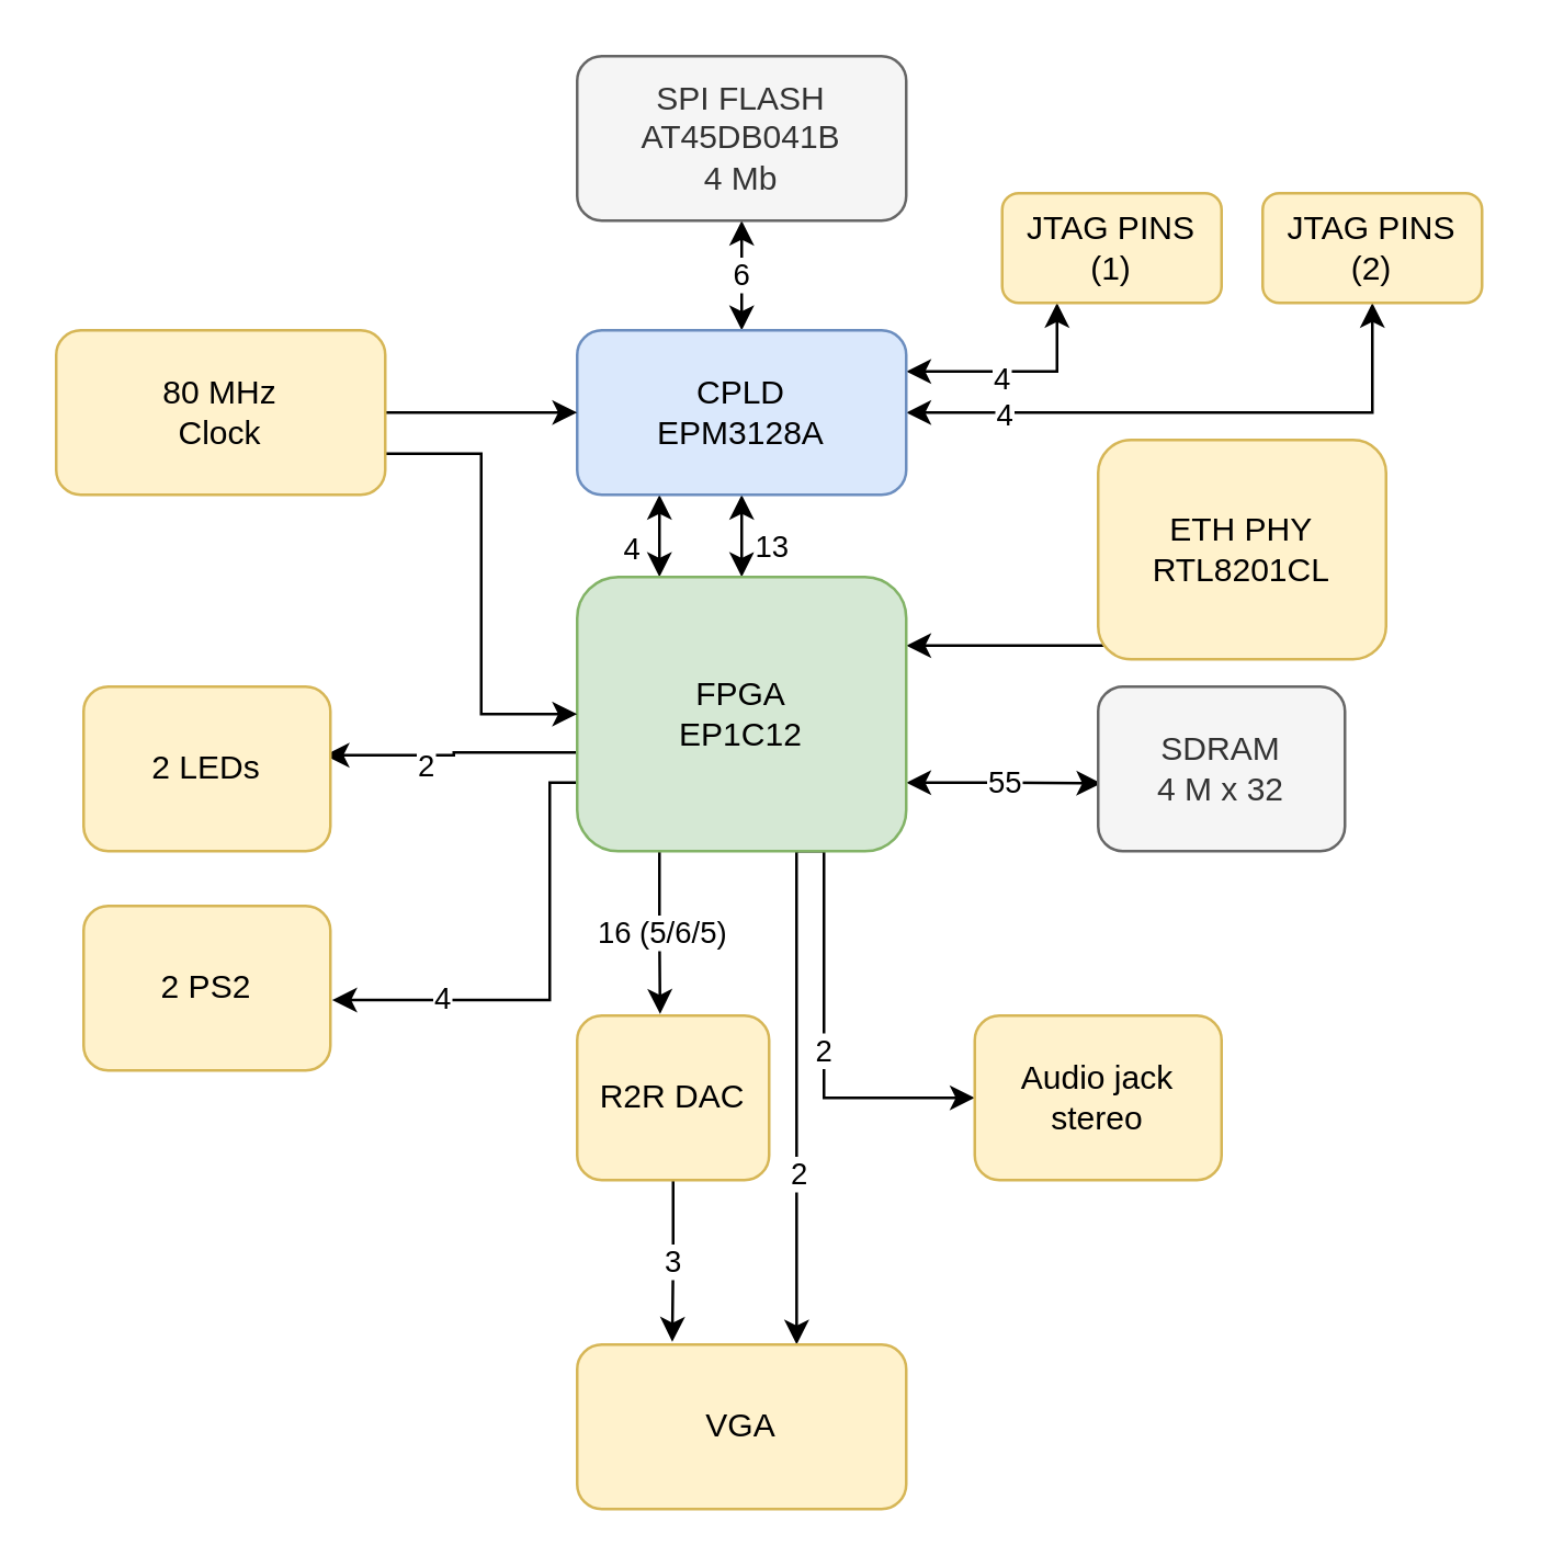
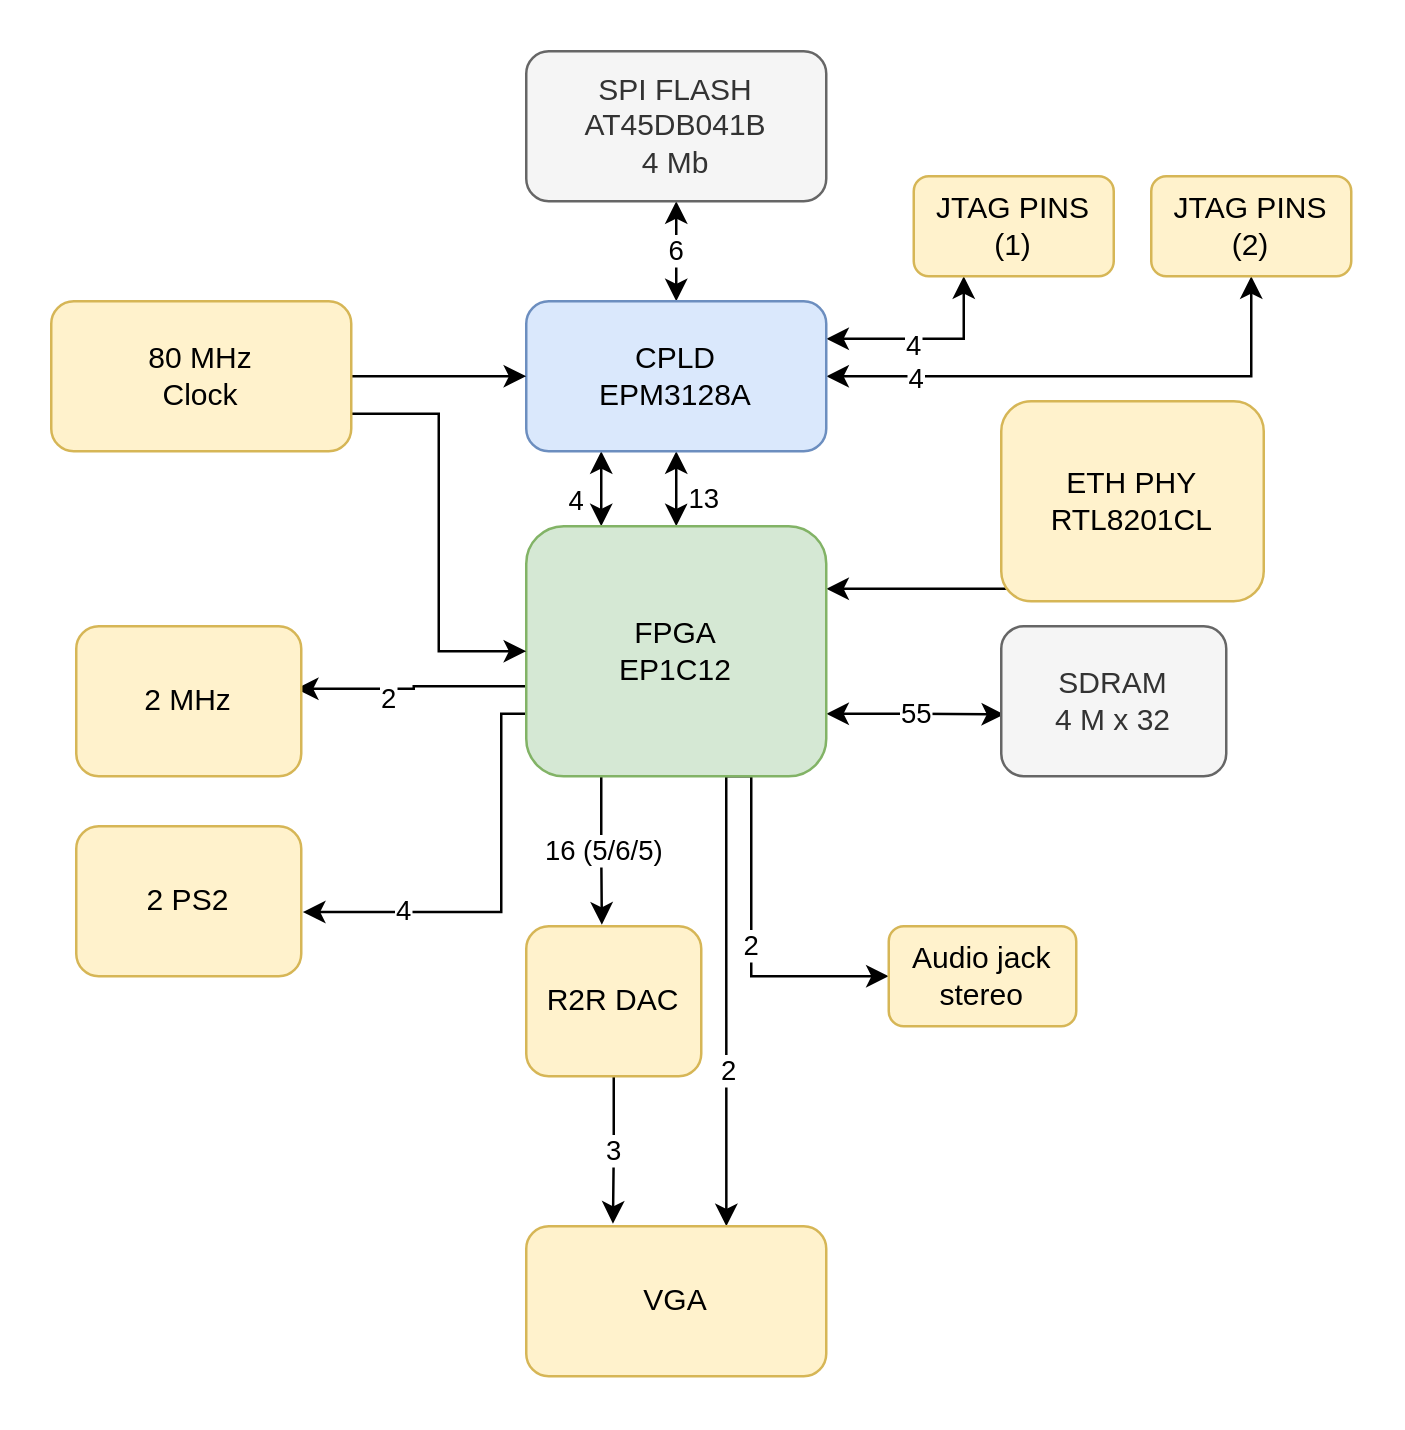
- <mxCell id="32" value="2 LEDs" style="rounded=1;whiteSpace=wrap;html=1;fillColor=#fff2cc;strokeColor=#d6b656;" parent="1" vertex="1"><mxGeometry x="30" y="250" width="90" height="60" as="geometry" /></mxCell>
+ <mxCell id="32" value="2 MHz" style="rounded=1;whiteSpace=wrap;html=1;fillColor=#fff2cc;strokeColor=#d6b656;" parent="1" vertex="1"><mxGeometry x="30" y="250" width="90" height="60" as="geometry" /></mxCell>
- <mxCell id="34" value="Audio jack&lt;br&gt;stereo" style="rounded=1;whiteSpace=wrap;html=1;fillColor=#fff2cc;strokeColor=#d6b656;" parent="1" vertex="1"><mxGeometry x="355" y="370" width="90" height="60" as="geometry" /></mxCell>
+ <mxCell id="34" value="Audio jack&lt;br&gt;stereo" style="rounded=1;whiteSpace=wrap;html=1;fillColor=#fff2cc;strokeColor=#d6b656;" parent="1" vertex="1"><mxGeometry x="355" y="370" width="75" height="40" as="geometry" /></mxCell>
